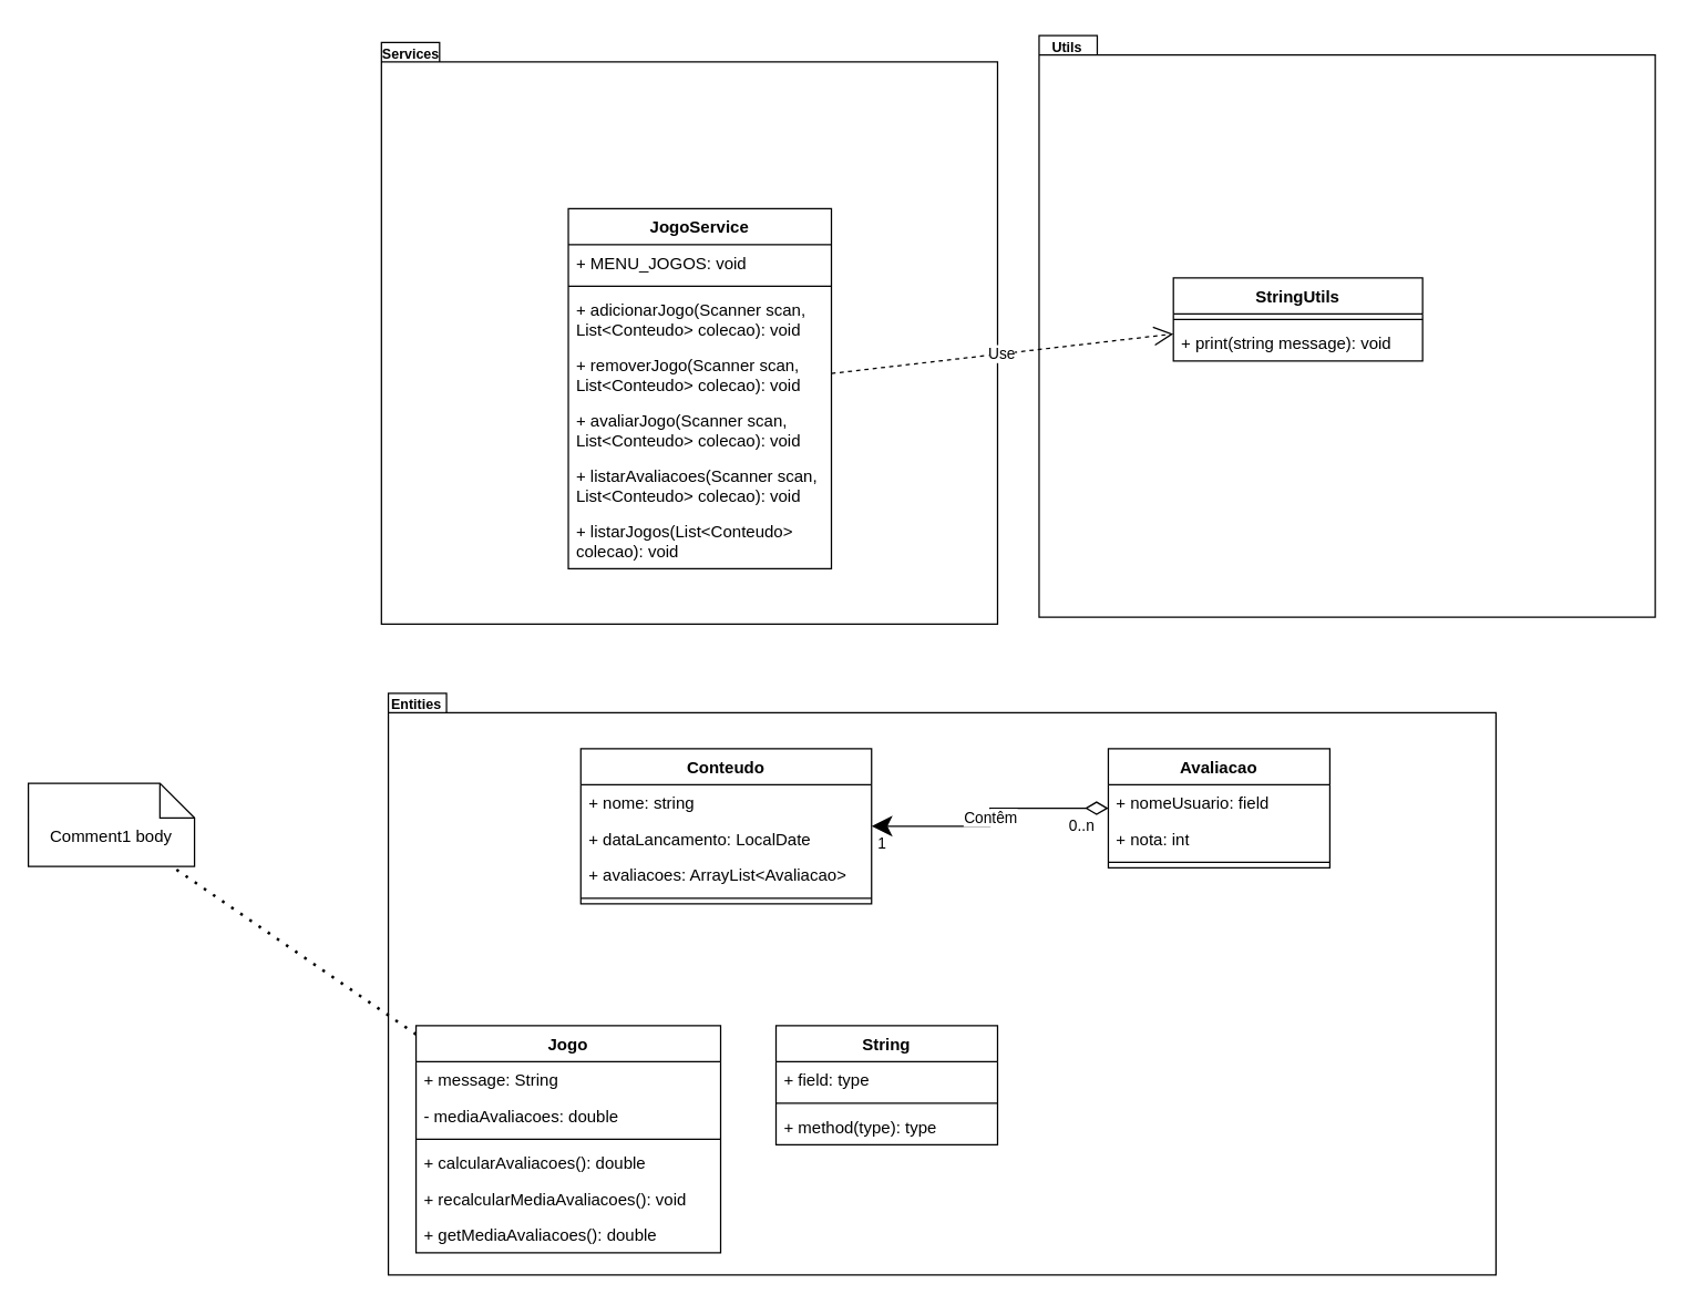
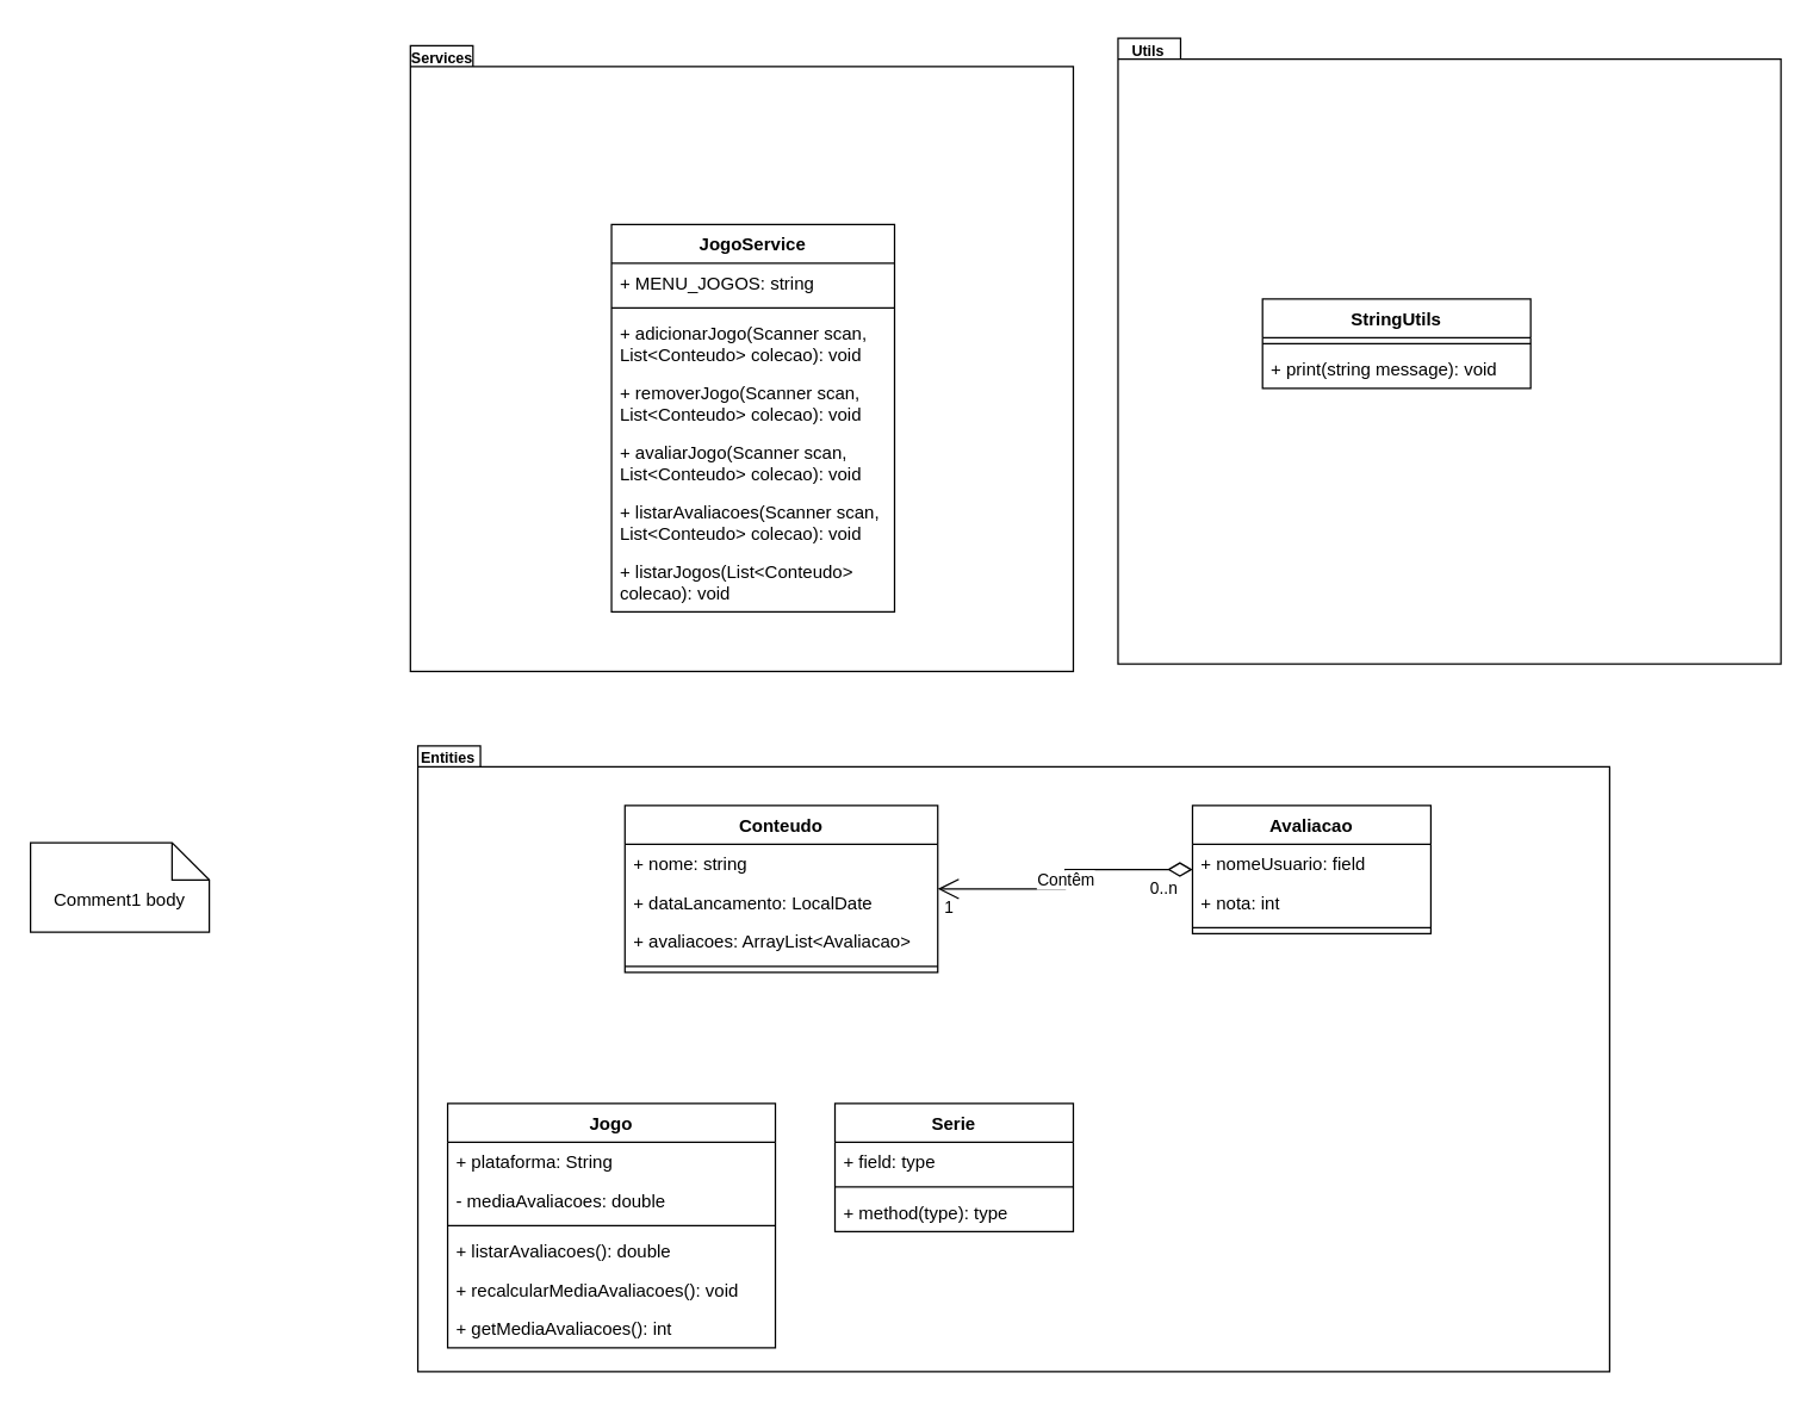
- <mxCell id="34" value="+ MENU_JOGOS: void" style="text;strokeColor=none;fillColor=none;align=left;verticalAlign=top;spacingLeft=4;spacingRight=4;overflow=hidden;rotatable=0;points=[[0,0.5],[1,0.5]];portConstraint=eastwest;whiteSpace=wrap;html=1;" vertex="1" parent="33"><mxGeometry y="26" width="190" height="26" as="geometry" /></mxCell>
+ <mxCell id="34" value="+ MENU_JOGOS: string" style="text;strokeColor=none;fillColor=none;align=left;verticalAlign=top;spacingLeft=4;spacingRight=4;overflow=hidden;rotatable=0;points=[[0,0.5],[1,0.5]];portConstraint=eastwest;whiteSpace=wrap;html=1;" vertex="1" parent="33"><mxGeometry y="26" width="190" height="26" as="geometry" /></mxCell>
- <mxCell id="47" value="Use" style="endArrow=open;endSize=12;dashed=1;html=1;rounded=0;" edge="1" parent="1" source="33" target="44"><mxGeometry width="160" relative="1" as="geometry"><mxPoint x="670" y="310" as="sourcePoint" /><mxPoint x="830" y="310" as="targetPoint" /></mxGeometry></mxCell>
- <mxCell id="25" value="Contêm" style="endArrow=classic;html=1;endSize=12;startArrow=diamondThin;startSize=14;startFill=0;edgeStyle=orthogonalEdgeStyle;rounded=0;" edge="1" parent="2" source="21" target="5"><mxGeometry relative="1" as="geometry"><mxPoint x="370" y="210" as="sourcePoint" /><mxPoint x="530" y="210" as="targetPoint" /></mxGeometry></mxCell>
+ <mxCell id="25" value="Contêm" style="endArrow=open;html=1;endSize=12;startArrow=diamondThin;startSize=14;startFill=0;edgeStyle=orthogonalEdgeStyle;rounded=0;" edge="1" parent="2" source="21" target="5"><mxGeometry relative="1" as="geometry"><mxPoint x="370" y="210" as="sourcePoint" /><mxPoint x="530" y="210" as="targetPoint" /></mxGeometry></mxCell>
- <mxCell id="29" value="" style="endArrow=none;dashed=1;html=1;dashPattern=1 3;strokeWidth=2;rounded=0;" edge="1" parent="1" source="10" target="28"><mxGeometry width="50" height="50" relative="1" as="geometry"><mxPoint x="290" y="680" as="sourcePoint" /><mxPoint x="340" y="630" as="targetPoint" /></mxGeometry></mxCell>
- <mxCell id="17" value="String" style="swimlane;fontStyle=1;align=center;verticalAlign=top;childLayout=stackLayout;horizontal=1;startSize=26;horizontalStack=0;resizeParent=1;resizeParentMax=0;resizeLast=0;collapsible=1;marginBottom=0;whiteSpace=wrap;html=1;" vertex="1" parent="2"><mxGeometry x="290" y="240" width="160" height="86" as="geometry" /></mxCell>
+ <mxCell id="17" value="Serie" style="swimlane;fontStyle=1;align=center;verticalAlign=top;childLayout=stackLayout;horizontal=1;startSize=26;horizontalStack=0;resizeParent=1;resizeParentMax=0;resizeLast=0;collapsible=1;marginBottom=0;whiteSpace=wrap;html=1;" vertex="1" parent="2"><mxGeometry x="290" y="240" width="160" height="86" as="geometry" /></mxCell>
- <mxCell id="11" value="+ message: String" style="text;strokeColor=none;fillColor=none;align=left;verticalAlign=top;spacingLeft=4;spacingRight=4;overflow=hidden;rotatable=0;points=[[0,0.5],[1,0.5]];portConstraint=eastwest;whiteSpace=wrap;html=1;" vertex="1" parent="10"><mxGeometry y="26" width="220" height="26" as="geometry" /></mxCell>
+ <mxCell id="11" value="+ plataforma: String" style="text;strokeColor=none;fillColor=none;align=left;verticalAlign=top;spacingLeft=4;spacingRight=4;overflow=hidden;rotatable=0;points=[[0,0.5],[1,0.5]];portConstraint=eastwest;whiteSpace=wrap;html=1;" vertex="1" parent="10"><mxGeometry y="26" width="220" height="26" as="geometry" /></mxCell>
- <mxCell id="14" value="+ calcularAvaliacoes(): double" style="text;strokeColor=none;fillColor=none;align=left;verticalAlign=top;spacingLeft=4;spacingRight=4;overflow=hidden;rotatable=0;points=[[0,0.5],[1,0.5]];portConstraint=eastwest;whiteSpace=wrap;html=1;" vertex="1" parent="10"><mxGeometry y="86" width="220" height="26" as="geometry" /></mxCell>
+ <mxCell id="14" value="+ listarAvaliacoes(): double" style="text;strokeColor=none;fillColor=none;align=left;verticalAlign=top;spacingLeft=4;spacingRight=4;overflow=hidden;rotatable=0;points=[[0,0.5],[1,0.5]];portConstraint=eastwest;whiteSpace=wrap;html=1;" vertex="1" parent="10"><mxGeometry y="86" width="220" height="26" as="geometry" /></mxCell>
- <mxCell id="16" value="+ getMediaAvaliacoes(): double" style="text;strokeColor=none;fillColor=none;align=left;verticalAlign=top;spacingLeft=4;spacingRight=4;overflow=hidden;rotatable=0;points=[[0,0.5],[1,0.5]];portConstraint=eastwest;whiteSpace=wrap;html=1;" vertex="1" parent="10"><mxGeometry y="138" width="220" height="26" as="geometry" /></mxCell>
+ <mxCell id="16" value="+ getMediaAvaliacoes(): int" style="text;strokeColor=none;fillColor=none;align=left;verticalAlign=top;spacingLeft=4;spacingRight=4;overflow=hidden;rotatable=0;points=[[0,0.5],[1,0.5]];portConstraint=eastwest;whiteSpace=wrap;html=1;" vertex="1" parent="10"><mxGeometry y="138" width="220" height="26" as="geometry" /></mxCell>
